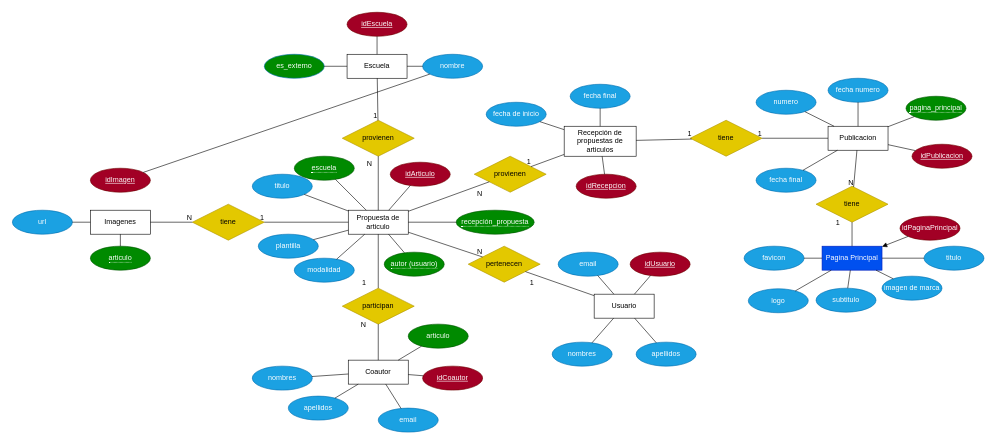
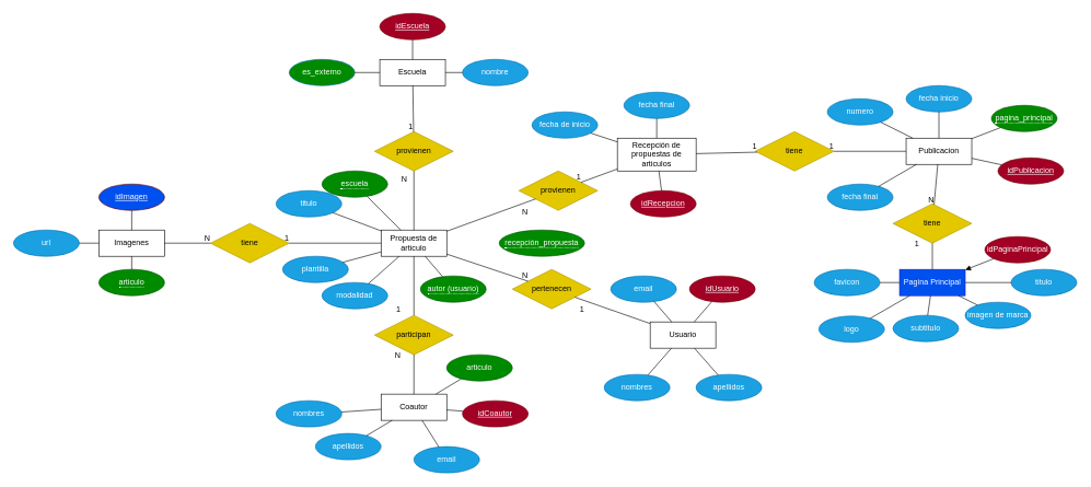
- <mxCell id="87" value="fecha numero" style="ellipse;whiteSpace=wrap;html=1;align=center;fillColor=#1ba1e2;fontColor=#ffffff;strokeColor=#006EAF;" parent="1" vertex="1"><mxGeometry x="1380" y="130" width="100" height="40" as="geometry" /></mxCell>
+ <mxCell id="87" value="fecha inicio" style="ellipse;whiteSpace=wrap;html=1;align=center;fillColor=#1ba1e2;fontColor=#ffffff;strokeColor=#006EAF;" parent="1" vertex="1"><mxGeometry x="1380" y="130" width="100" height="40" as="geometry" /></mxCell>
- <mxCell id="62" value="" style="endArrow=none;html=1;rounded=0;" parent="1" source="57" target="47" edge="1"><mxGeometry relative="1" as="geometry"><mxPoint x="340" y="390" as="sourcePoint" /><mxPoint x="500" y="390" as="targetPoint" /></mxGeometry></mxCell>
+ <mxCell id="62" value="" style="endArrow=none;html=1;rounded=0;" parent="1" source="57" target="56" edge="1"><mxGeometry relative="1" as="geometry"><mxPoint x="340" y="390" as="sourcePoint" /><mxPoint x="500" y="390" as="targetPoint" /></mxGeometry></mxCell>
- <mxCell id="5" value="idArticulo" style="ellipse;whiteSpace=wrap;html=1;align=center;fontStyle=4;fillColor=#a20025;fontColor=#ffffff;strokeColor=#6F0000;" parent="1" vertex="1"><mxGeometry x="650" y="270" width="100" height="40" as="geometry" /></mxCell>
- <mxCell id="57" value="idImagen" style="ellipse;whiteSpace=wrap;html=1;align=center;fontStyle=4;fillColor=#a20025;fontColor=#ffffff;strokeColor=#6F0000;" parent="1" vertex="1"><mxGeometry x="150" y="280" width="100" height="40" as="geometry" /></mxCell>
+ <mxCell id="57" value="idImagen" style="ellipse;whiteSpace=wrap;html=1;align=center;fontStyle=4;fillColor=#0050ef;fontColor=#ffffff;strokeColor=#6F0000;" parent="1" vertex="1"><mxGeometry x="150" y="280" width="100" height="40" as="geometry" /></mxCell>
- <mxCell id="18" value="" style="endArrow=none;html=1;rounded=0;" parent="1" source="2" target="5" edge="1"><mxGeometry relative="1" as="geometry"><mxPoint x="800" y="380" as="sourcePoint" /><mxPoint x="960" y="380" as="targetPoint" /></mxGeometry></mxCell>
- <mxCell id="71" value="" style="endArrow=none;html=1;rounded=0;" parent="1" source="2" target="70" edge="1"><mxGeometry relative="1" as="geometry"><mxPoint x="710" y="310" as="sourcePoint" /><mxPoint x="870" y="310" as="targetPoint" /></mxGeometry></mxCell>
